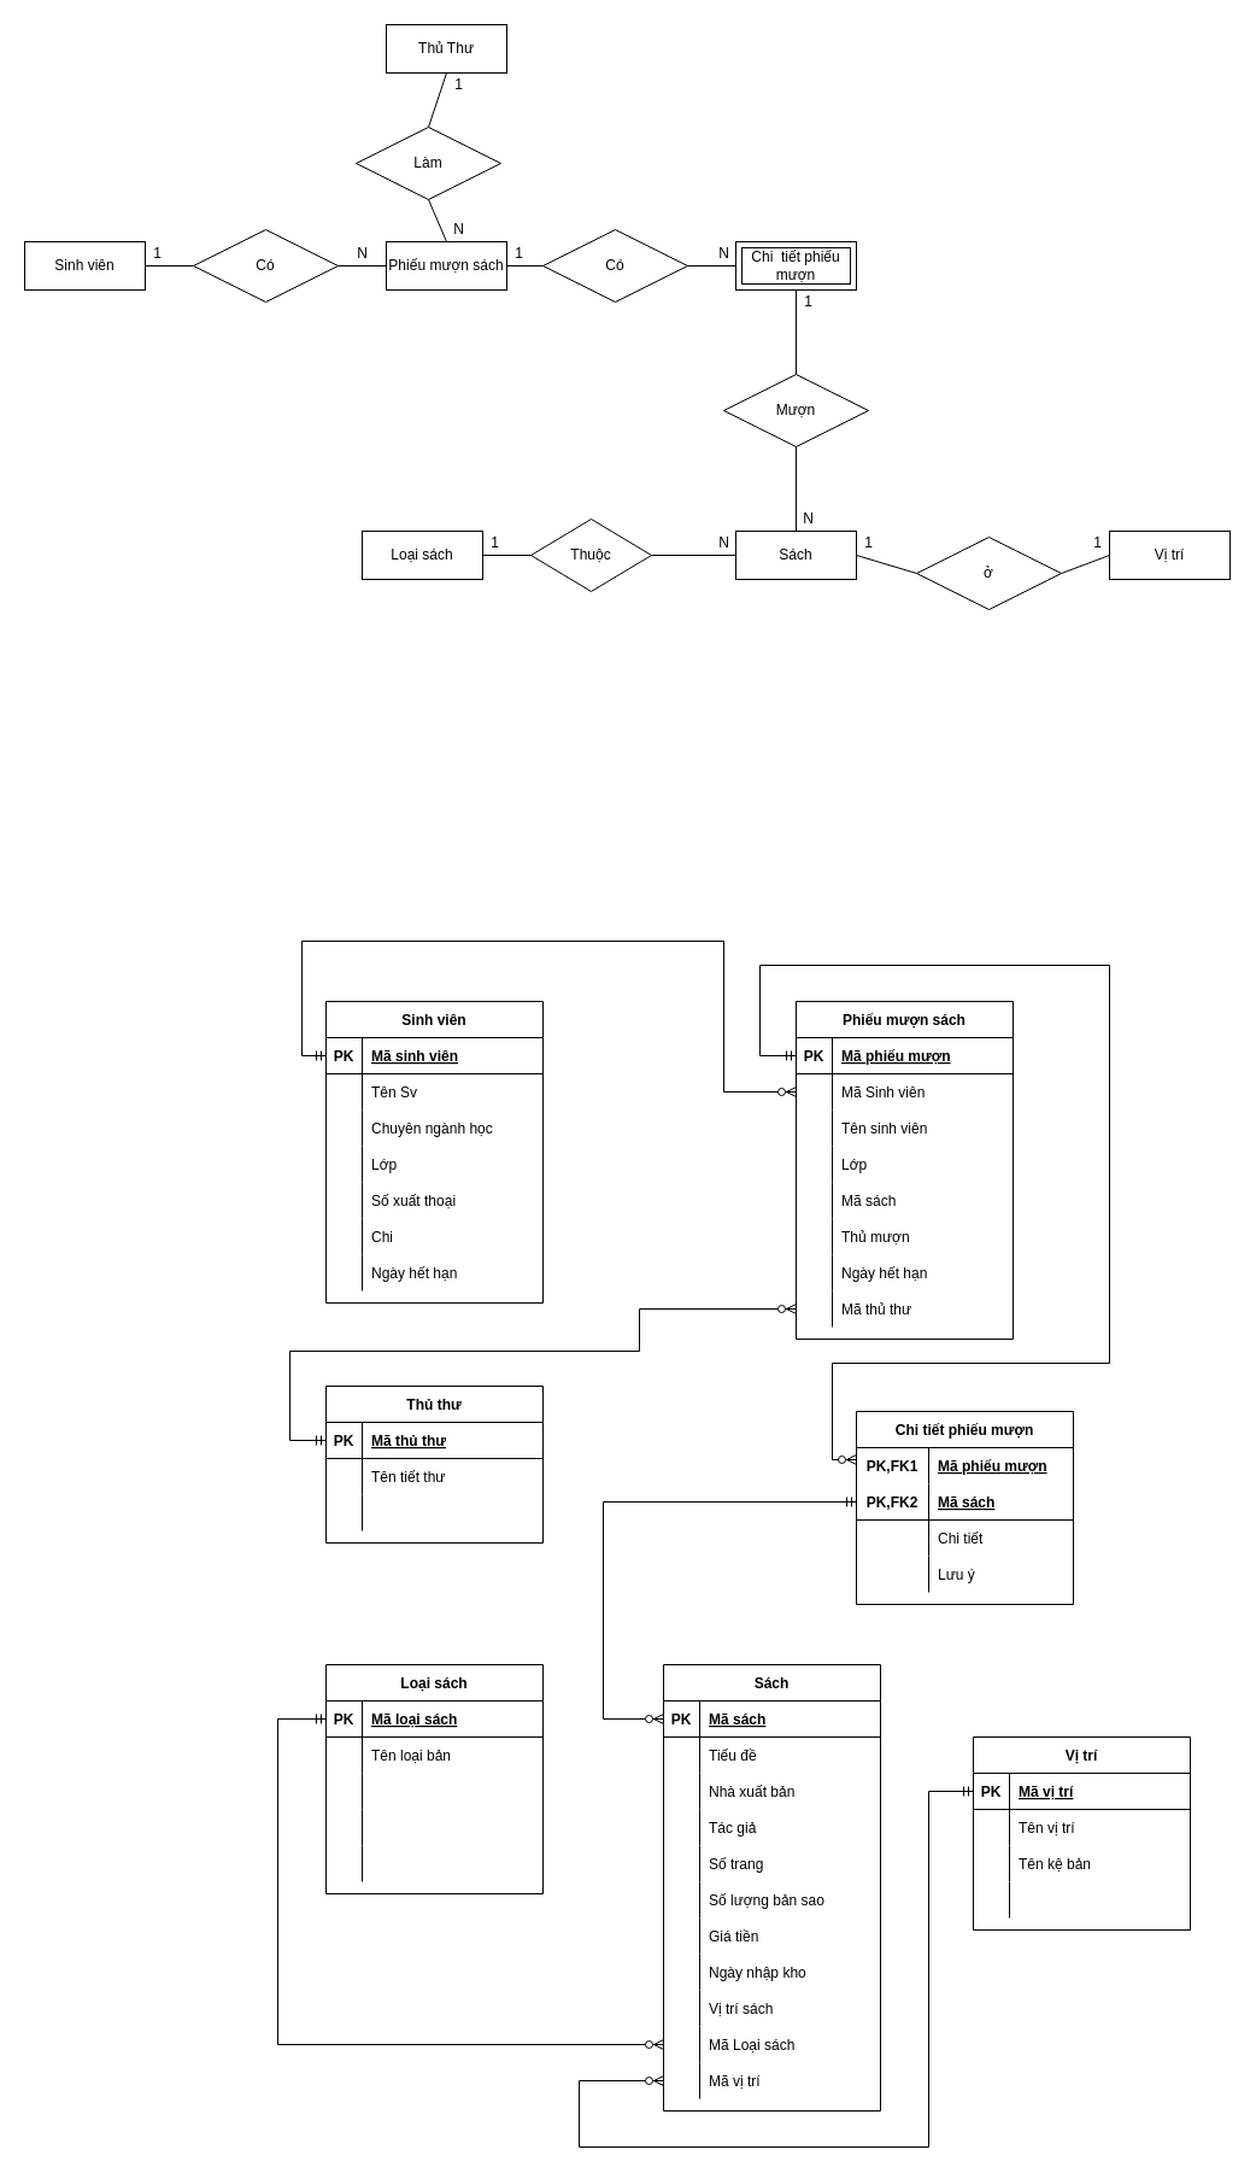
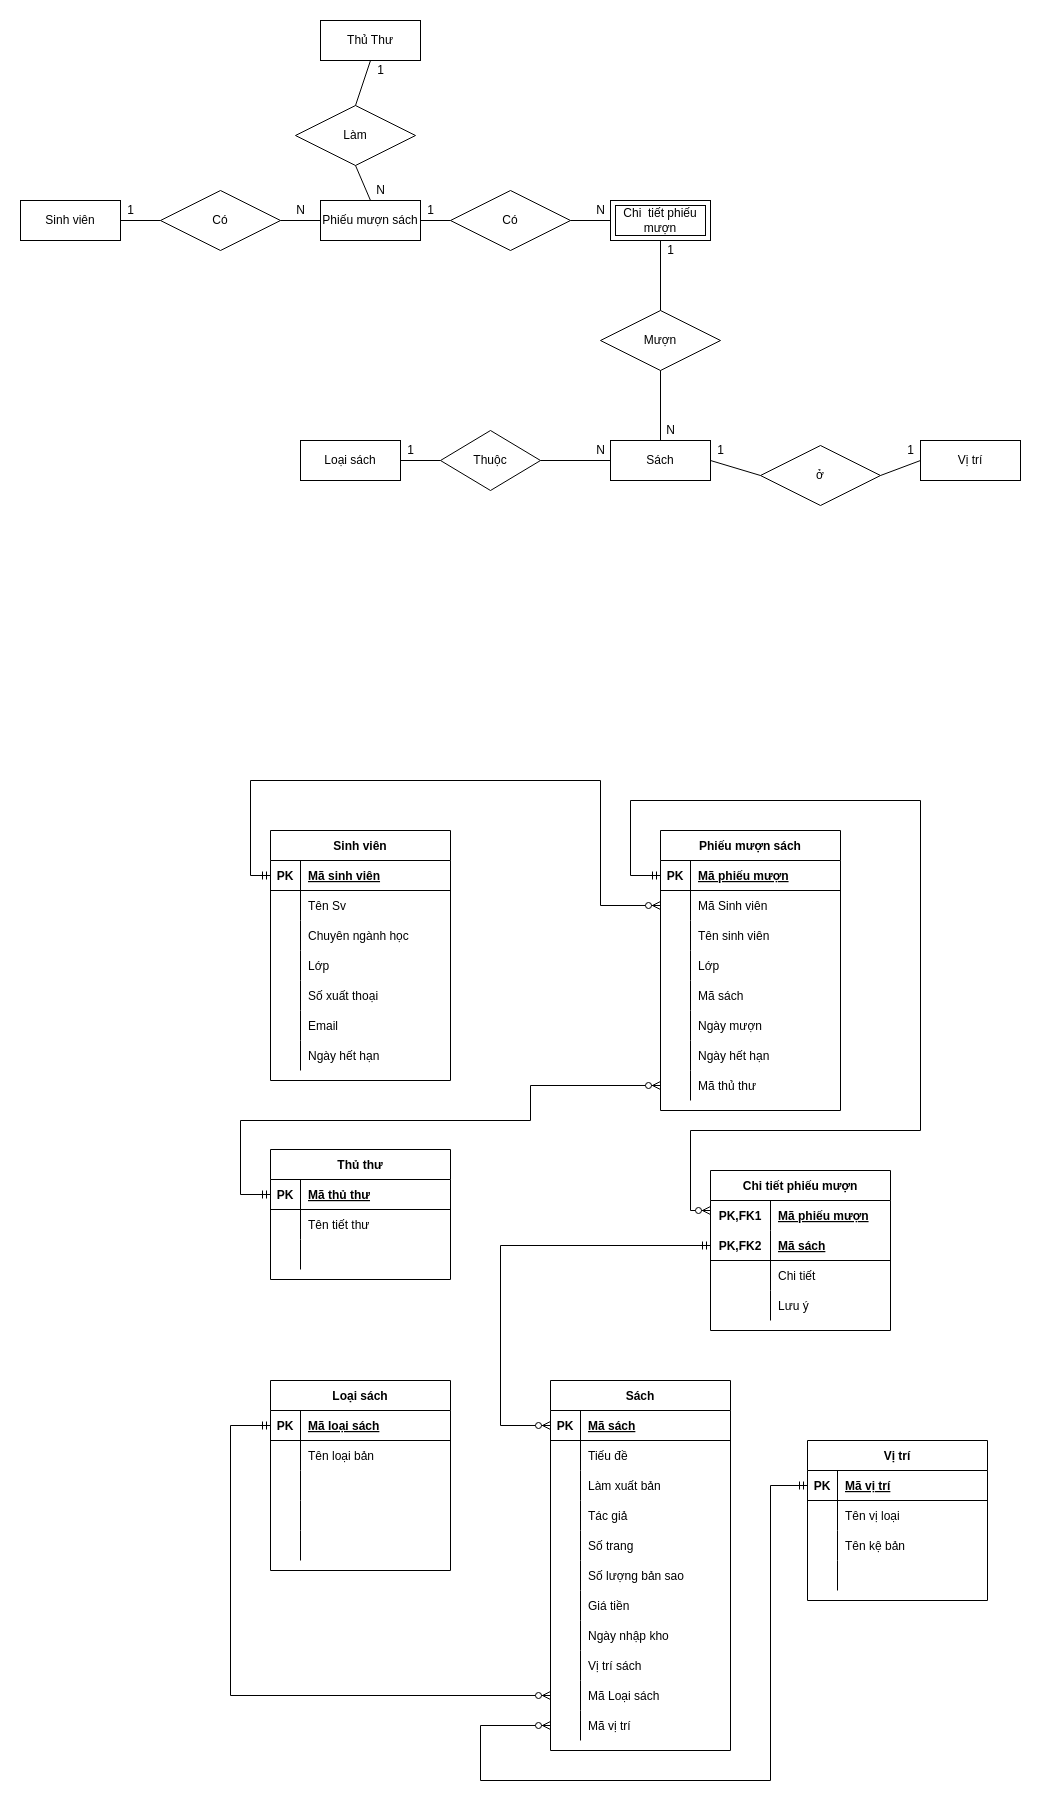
- <mxCell id="70" value="Chi" style="shape=partialRectangle;connectable=0;fillColor=none;top=0;left=0;bottom=0;right=0;align=left;spacingLeft=6;overflow=hidden;fontFamily=Helvetica;fontSize=12;fontColor=default;startSize=0;strokeColor=default;" vertex="1" parent="68"><mxGeometry x="30" width="150" height="30" as="geometry"><mxRectangle width="150" height="30" as="alternateBounds" /></mxGeometry></mxCell>
+ <mxCell id="70" value="Email" style="shape=partialRectangle;connectable=0;fillColor=none;top=0;left=0;bottom=0;right=0;align=left;spacingLeft=6;overflow=hidden;fontFamily=Helvetica;fontSize=12;fontColor=default;startSize=0;strokeColor=default;" vertex="1" parent="68"><mxGeometry x="30" width="150" height="30" as="geometry"><mxRectangle width="150" height="30" as="alternateBounds" /></mxGeometry></mxCell>
- <mxCell id="92" value="Thủ mượn " style="shape=partialRectangle;connectable=0;fillColor=none;top=0;left=0;bottom=0;right=0;align=left;spacingLeft=6;overflow=hidden;fontFamily=Helvetica;fontSize=12;fontColor=default;startSize=0;strokeColor=default;" vertex="1" parent="90"><mxGeometry x="30" width="150" height="30" as="geometry"><mxRectangle width="150" height="30" as="alternateBounds" /></mxGeometry></mxCell>
+ <mxCell id="92" value="Ngày mượn " style="shape=partialRectangle;connectable=0;fillColor=none;top=0;left=0;bottom=0;right=0;align=left;spacingLeft=6;overflow=hidden;fontFamily=Helvetica;fontSize=12;fontColor=default;startSize=0;strokeColor=default;" vertex="1" parent="90"><mxGeometry x="30" width="150" height="30" as="geometry"><mxRectangle width="150" height="30" as="alternateBounds" /></mxGeometry></mxCell>
- <mxCell id="11" value="Nhà xuất bản" style="shape=partialRectangle;connectable=0;fillColor=none;top=0;left=0;bottom=0;right=0;align=left;spacingLeft=6;overflow=hidden;" vertex="1" parent="9"><mxGeometry x="30" width="150" height="30" as="geometry"><mxRectangle width="150" height="30" as="alternateBounds" /></mxGeometry></mxCell>
+ <mxCell id="11" value="Làm xuất bản" style="shape=partialRectangle;connectable=0;fillColor=none;top=0;left=0;bottom=0;right=0;align=left;spacingLeft=6;overflow=hidden;" vertex="1" parent="9"><mxGeometry x="30" width="150" height="30" as="geometry"><mxRectangle width="150" height="30" as="alternateBounds" /></mxGeometry></mxCell>
- <mxCell id="160" value="Tên vị trí" style="shape=partialRectangle;connectable=0;fillColor=none;top=0;left=0;bottom=0;right=0;align=left;spacingLeft=6;overflow=hidden;" vertex="1" parent="158"><mxGeometry x="30" width="150" height="30" as="geometry"><mxRectangle width="150" height="30" as="alternateBounds" /></mxGeometry></mxCell>
+ <mxCell id="160" value="Tên vị loại" style="shape=partialRectangle;connectable=0;fillColor=none;top=0;left=0;bottom=0;right=0;align=left;spacingLeft=6;overflow=hidden;" vertex="1" parent="158"><mxGeometry x="30" width="150" height="30" as="geometry"><mxRectangle width="150" height="30" as="alternateBounds" /></mxGeometry></mxCell>
